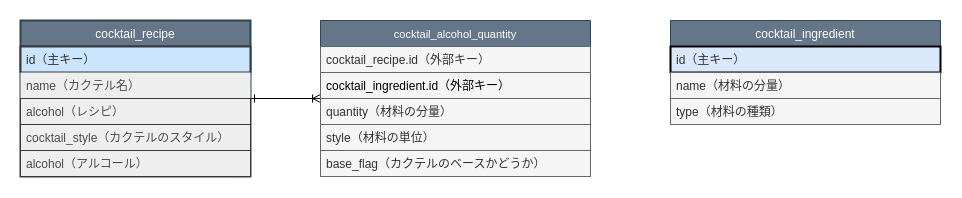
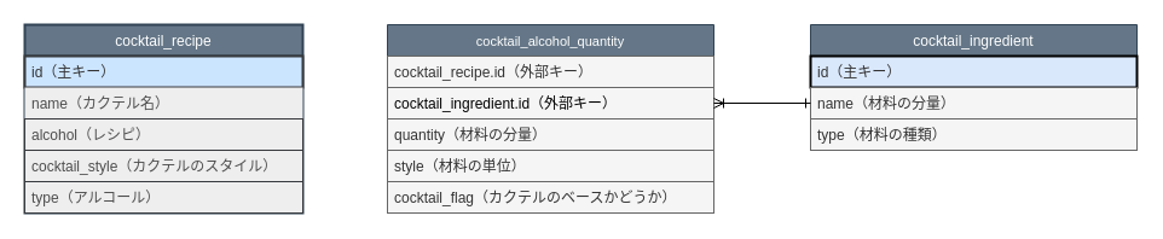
+ <mxCell id="19" style="edgeStyle=orthogonalEdgeStyle;rounded=0;orthogonalLoop=1;jettySize=auto;html=1;exitX=1;exitY=0.5;exitDx=0;exitDy=0;startArrow=ERoneToMany;startFill=0;endArrow=ERone;endFill=0;fontColor=#000000;entryX=0;entryY=0.5;entryDx=0;entryDy=0;" parent="1" source="15" target="11" edge="1"><mxGeometry relative="1" as="geometry" /></mxCell>
- <mxCell id="2" style="edgeStyle=orthogonalEdgeStyle;rounded=0;orthogonalLoop=1;jettySize=auto;html=1;exitX=1;exitY=0.5;exitDx=0;exitDy=0;fontColor=#000000;startArrow=ERone;startFill=0;endArrow=ERoneToMany;endFill=0;entryX=0;entryY=0.5;entryDx=0;entryDy=0;" parent="1" source="3" edge="1" target="13"><mxGeometry relative="1" as="geometry"><mxPoint x="320" y="123.759" as="targetPoint" /></mxGeometry></mxCell>
- <mxCell id="8" value="alcohol（アルコール）" style="text;align=left;verticalAlign=top;spacingLeft=4;spacingRight=4;overflow=hidden;rotatable=0;points=[[0,0.5],[1,0.5]];portConstraint=eastwest;shadow=0;fillColor=#eeeeee;strokeColor=#36393d;fontColor=#4D4D4D;" parent="3" vertex="1"><mxGeometry y="130" width="230" height="26" as="geometry" /></mxCell>
+ <mxCell id="8" value="type（アルコール）" style="text;align=left;verticalAlign=top;spacingLeft=4;spacingRight=4;overflow=hidden;rotatable=0;points=[[0,0.5],[1,0.5]];portConstraint=eastwest;shadow=0;fillColor=#eeeeee;strokeColor=#36393d;fontColor=#4D4D4D;" parent="3" vertex="1"><mxGeometry y="130" width="230" height="26" as="geometry" /></mxCell>
- <mxCell id="18" value="base_flag（カクテルのベースかどうか）" style="text;align=left;verticalAlign=top;spacingLeft=4;spacingRight=4;overflow=hidden;rotatable=0;points=[[0,0.5],[1,0.5]];portConstraint=eastwest;fillColor=#f5f5f5;strokeColor=#666666;fontColor=#333333;" parent="13" vertex="1"><mxGeometry y="130" width="270" height="26" as="geometry" /></mxCell>
+ <mxCell id="18" value="cocktail_flag（カクテルのベースかどうか）" style="text;align=left;verticalAlign=top;spacingLeft=4;spacingRight=4;overflow=hidden;rotatable=0;points=[[0,0.5],[1,0.5]];portConstraint=eastwest;fillColor=#f5f5f5;strokeColor=#666666;fontColor=#333333;" parent="13" vertex="1"><mxGeometry y="130" width="270" height="26" as="geometry" /></mxCell>
